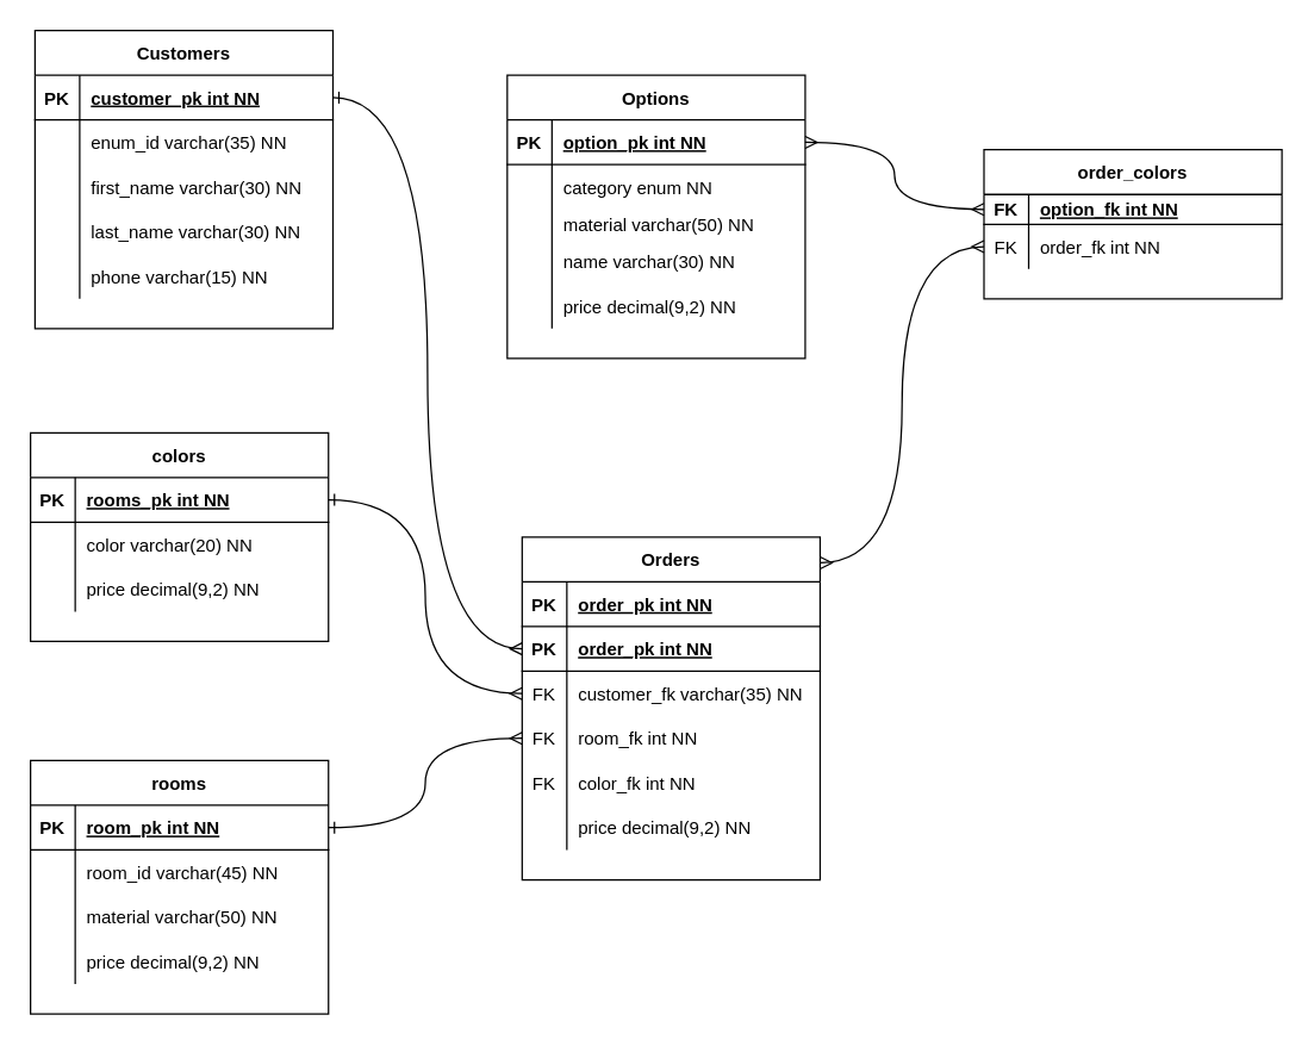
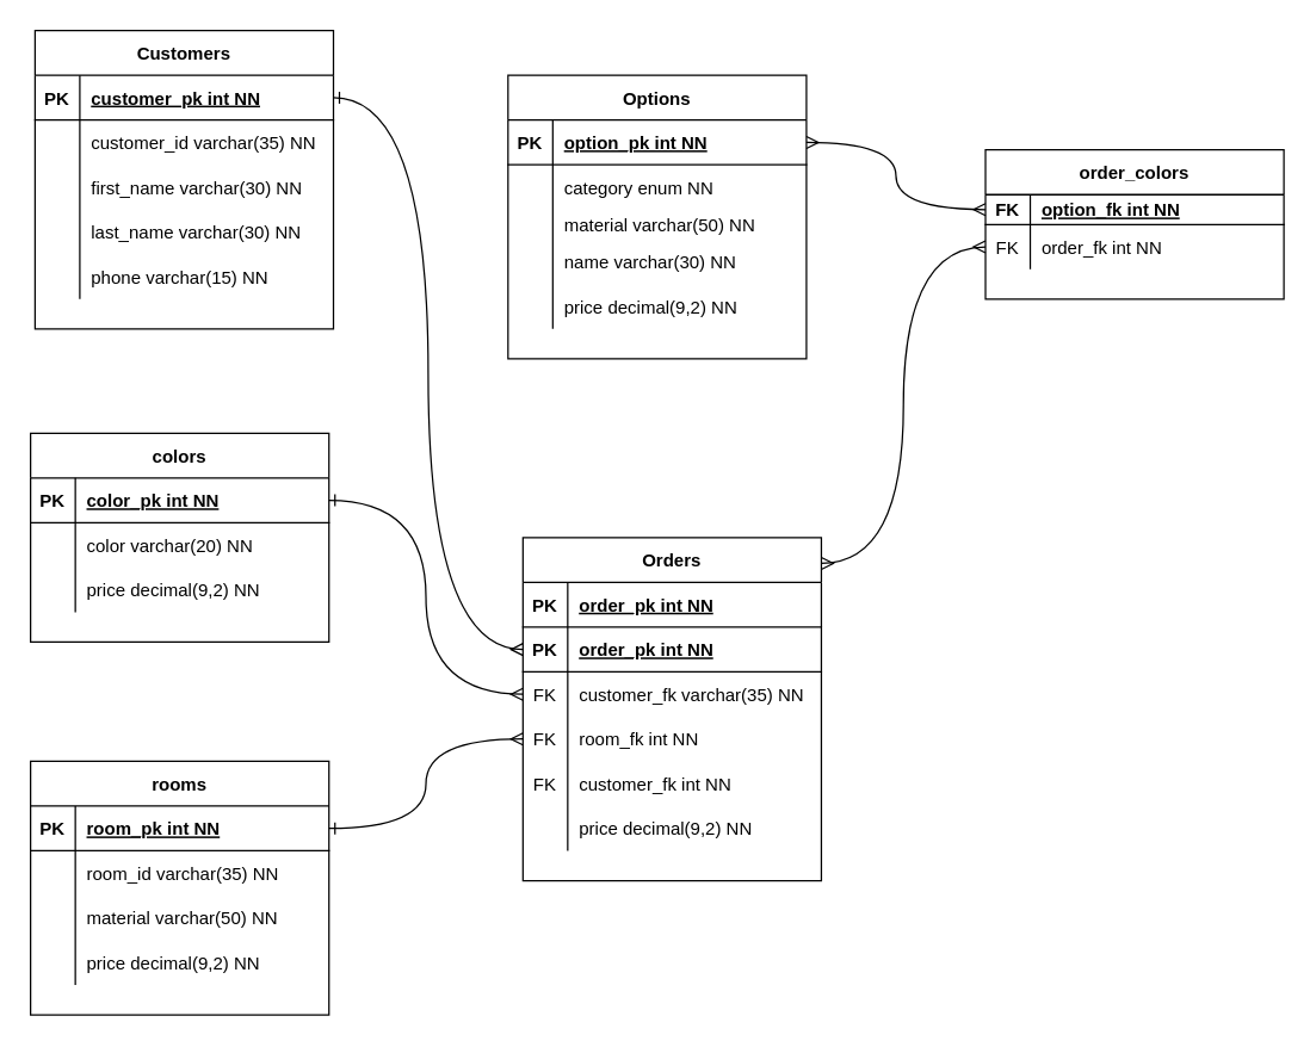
- <mxCell id="8" value="enum_id varchar(35) NN" style="shape=partialRectangle;connectable=0;fillColor=none;top=0;left=0;bottom=0;right=0;align=left;spacingLeft=6;overflow=hidden;" vertex="1" parent="6"><mxGeometry x="30" width="170" height="30" as="geometry"><mxRectangle width="170" height="30" as="alternateBounds" /></mxGeometry></mxCell>
+ <mxCell id="8" value="customer_id varchar(35) NN" style="shape=partialRectangle;connectable=0;fillColor=none;top=0;left=0;bottom=0;right=0;align=left;spacingLeft=6;overflow=hidden;" vertex="1" parent="6"><mxGeometry x="30" width="170" height="30" as="geometry"><mxRectangle width="170" height="30" as="alternateBounds" /></mxGeometry></mxCell>
- <mxCell id="21" value="rooms_pk int NN" style="shape=partialRectangle;connectable=0;fillColor=none;top=0;left=0;bottom=0;right=0;align=left;spacingLeft=6;fontStyle=5;overflow=hidden;" vertex="1" parent="19"><mxGeometry x="30" width="170" height="30" as="geometry"><mxRectangle width="170" height="30" as="alternateBounds" /></mxGeometry></mxCell>
+ <mxCell id="21" value="color_pk int NN" style="shape=partialRectangle;connectable=0;fillColor=none;top=0;left=0;bottom=0;right=0;align=left;spacingLeft=6;fontStyle=5;overflow=hidden;" vertex="1" parent="19"><mxGeometry x="30" width="170" height="30" as="geometry"><mxRectangle width="170" height="30" as="alternateBounds" /></mxGeometry></mxCell>
- <mxCell id="79" value="color_fk int NN" style="shape=partialRectangle;connectable=0;fillColor=none;top=0;left=0;bottom=0;right=0;align=left;spacingLeft=6;overflow=hidden;" vertex="1" parent="77"><mxGeometry x="30" width="170" height="30" as="geometry"><mxRectangle width="170" height="30" as="alternateBounds" /></mxGeometry></mxCell>
+ <mxCell id="79" value="customer_fk int NN" style="shape=partialRectangle;connectable=0;fillColor=none;top=0;left=0;bottom=0;right=0;align=left;spacingLeft=6;overflow=hidden;" vertex="1" parent="77"><mxGeometry x="30" width="170" height="30" as="geometry"><mxRectangle width="170" height="30" as="alternateBounds" /></mxGeometry></mxCell>
- <mxCell id="34" value="room_id varchar(45) NN" style="shape=partialRectangle;connectable=0;fillColor=none;top=0;left=0;bottom=0;right=0;align=left;spacingLeft=6;overflow=hidden;" vertex="1" parent="32"><mxGeometry x="30" width="170" height="30" as="geometry"><mxRectangle width="170" height="30" as="alternateBounds" /></mxGeometry></mxCell>
+ <mxCell id="34" value="room_id varchar(35) NN" style="shape=partialRectangle;connectable=0;fillColor=none;top=0;left=0;bottom=0;right=0;align=left;spacingLeft=6;overflow=hidden;" vertex="1" parent="32"><mxGeometry x="30" width="170" height="30" as="geometry"><mxRectangle width="170" height="30" as="alternateBounds" /></mxGeometry></mxCell>
